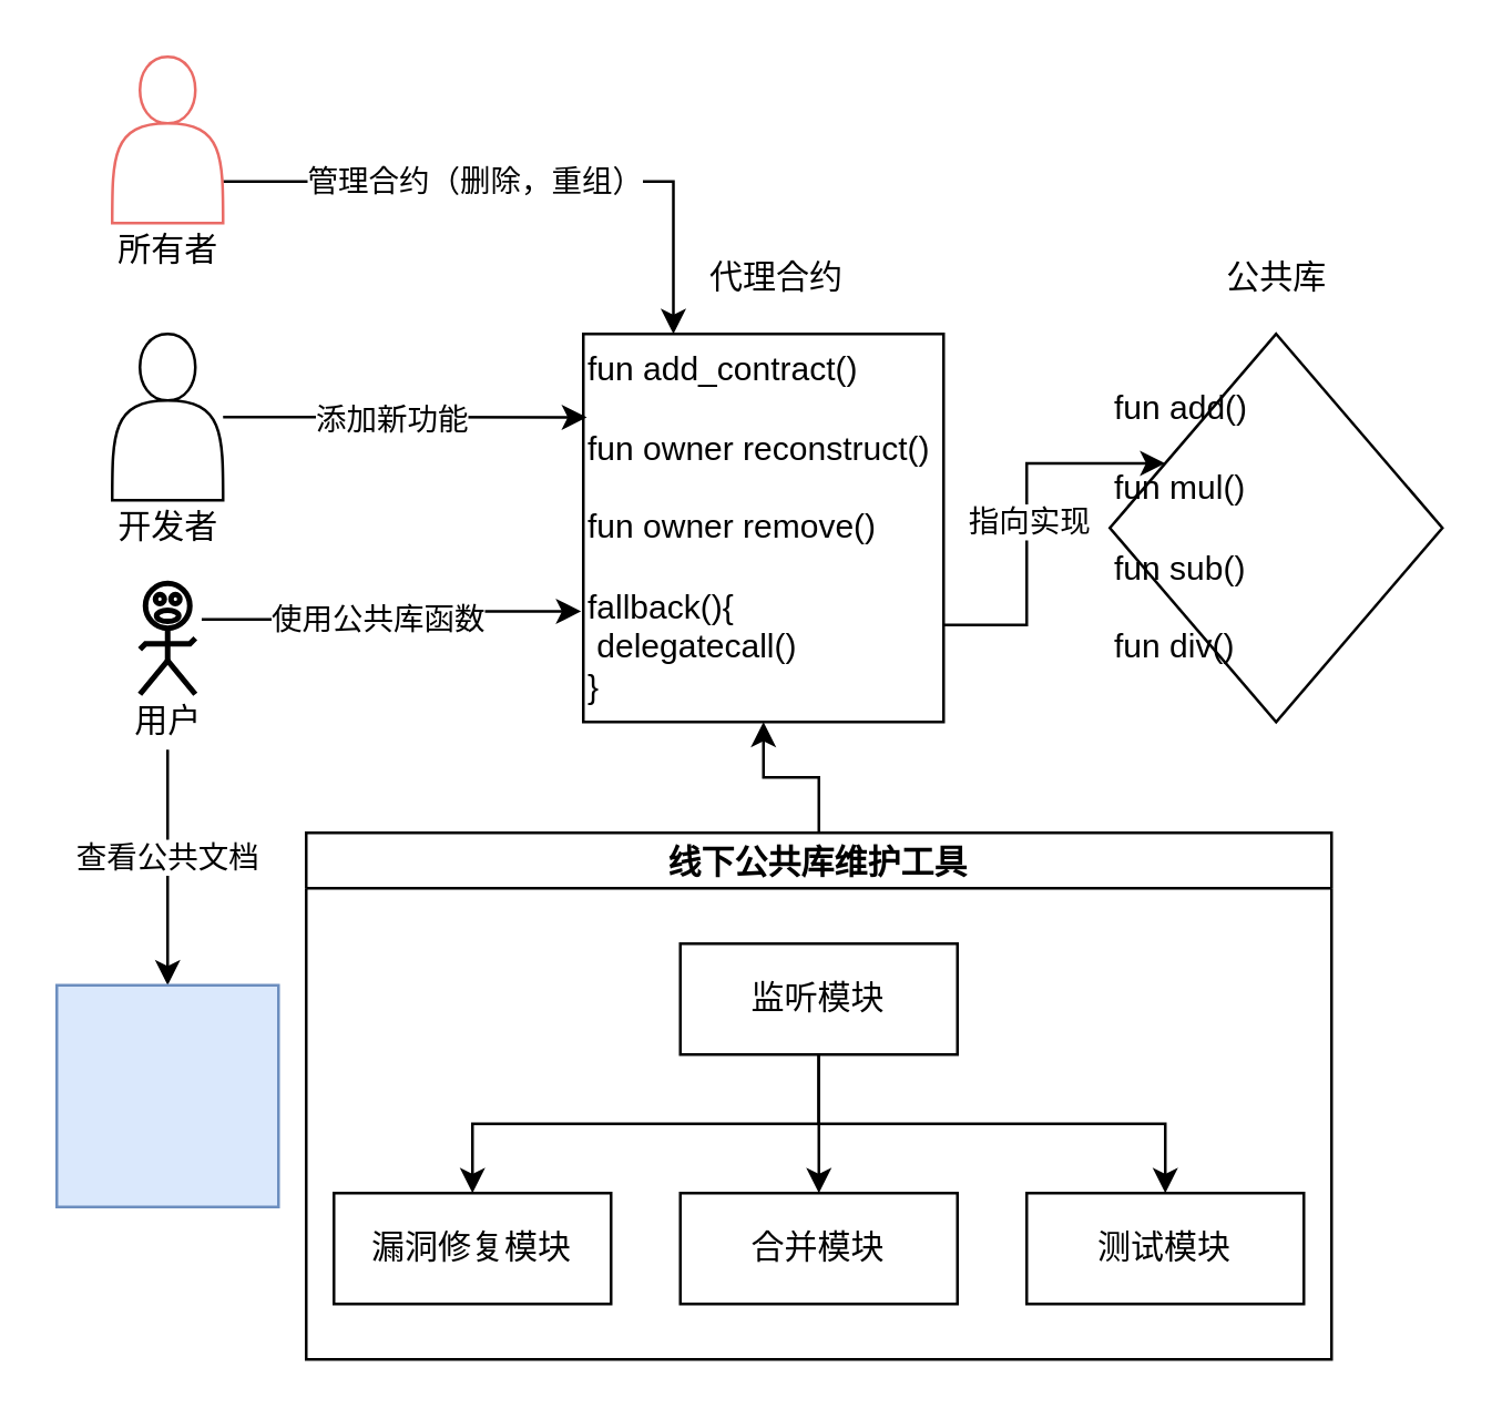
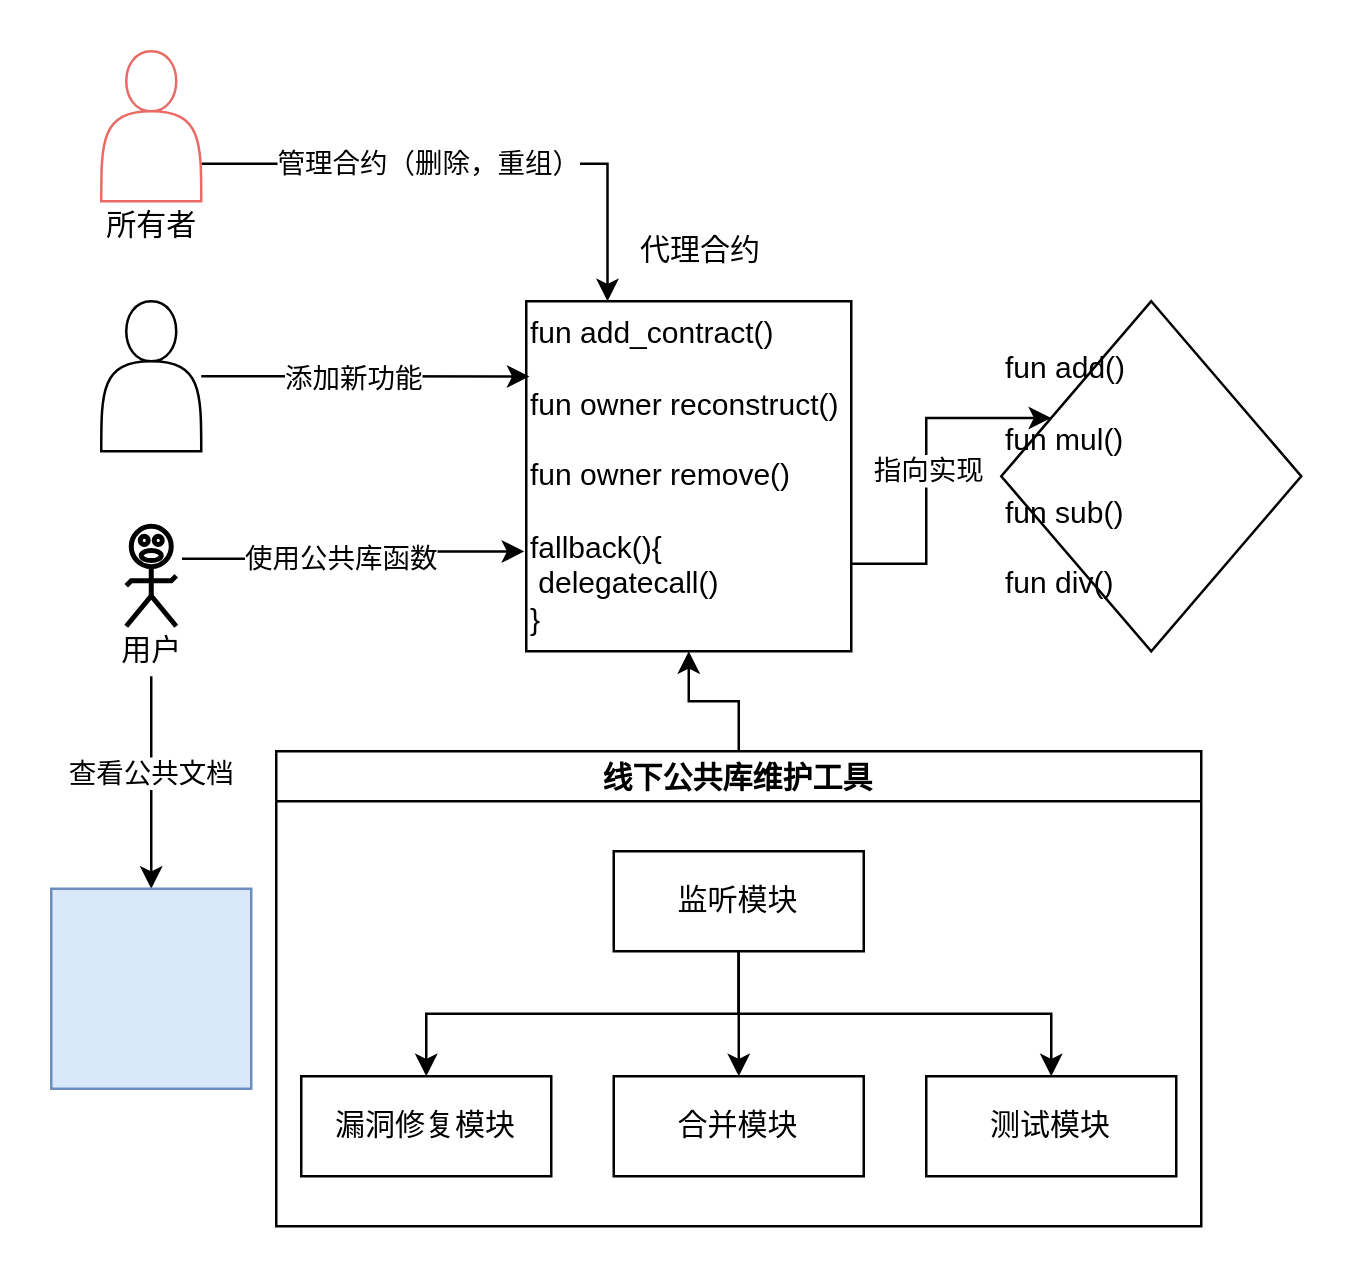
- <mxCell id="6" value="公共库" style="text;html=1;align=center;verticalAlign=middle;resizable=0;points=[];autosize=1;strokeColor=none;" vertex="1" parent="1"><mxGeometry x="435" y="90" width="50" height="20" as="geometry" /></mxCell>
- <mxCell id="25" value="开发者" style="text;html=1;align=center;verticalAlign=middle;resizable=0;points=[];autosize=1;strokeColor=none;" vertex="1" parent="1"><mxGeometry x="35" y="180" width="50" height="20" as="geometry" /></mxCell>
